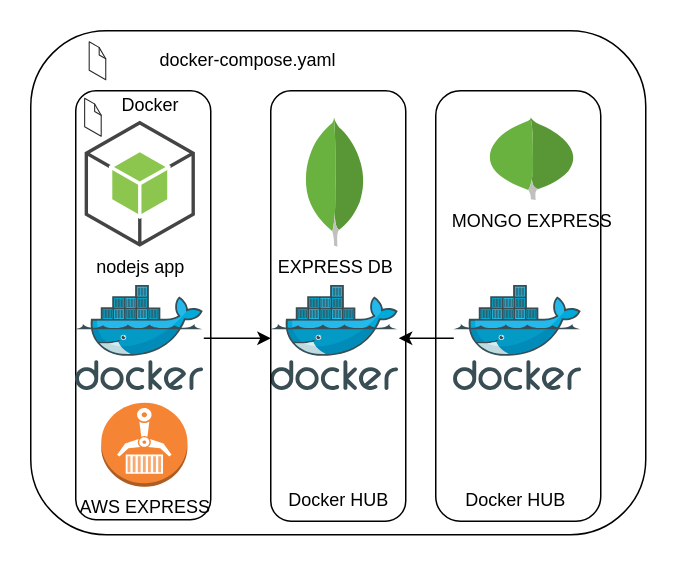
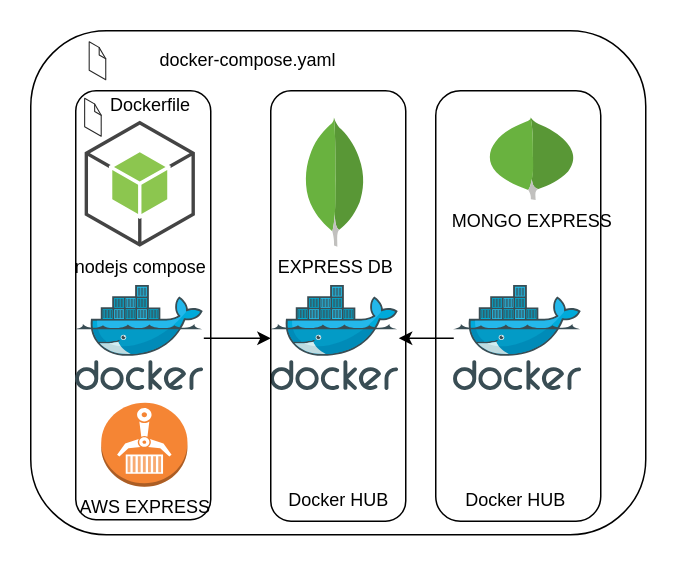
- <mxCell id="14" value="Docker" style="text;html=1;strokeColor=none;fillColor=none;align=center;verticalAlign=middle;whiteSpace=wrap;rounded=0;" parent="1" vertex="1"><mxGeometry x="80" y="60" width="40" height="20" as="geometry" /></mxCell>
+ <mxCell id="14" value="Dockerfile" style="text;html=1;strokeColor=none;fillColor=none;align=center;verticalAlign=middle;whiteSpace=wrap;rounded=0;" parent="1" vertex="1"><mxGeometry x="80" y="60" width="40" height="20" as="geometry" /></mxCell>
- <mxCell id="9" value="nodejs app&lt;br&gt;" style="outlineConnect=0;dashed=0;verticalLabelPosition=bottom;verticalAlign=top;align=center;html=1;shape=mxgraph.aws3.android;fillColor=#8CC64F;gradientColor=none;" parent="1" vertex="1"><mxGeometry x="55.93" y="80" width="73.5" height="84" as="geometry" /></mxCell>
+ <mxCell id="9" value="nodejs compose&lt;br&gt;" style="outlineConnect=0;dashed=0;verticalLabelPosition=bottom;verticalAlign=top;align=center;html=1;shape=mxgraph.aws3.android;fillColor=#8CC64F;gradientColor=none;" parent="1" vertex="1"><mxGeometry x="55.93" y="80" width="73.5" height="84" as="geometry" /></mxCell>
